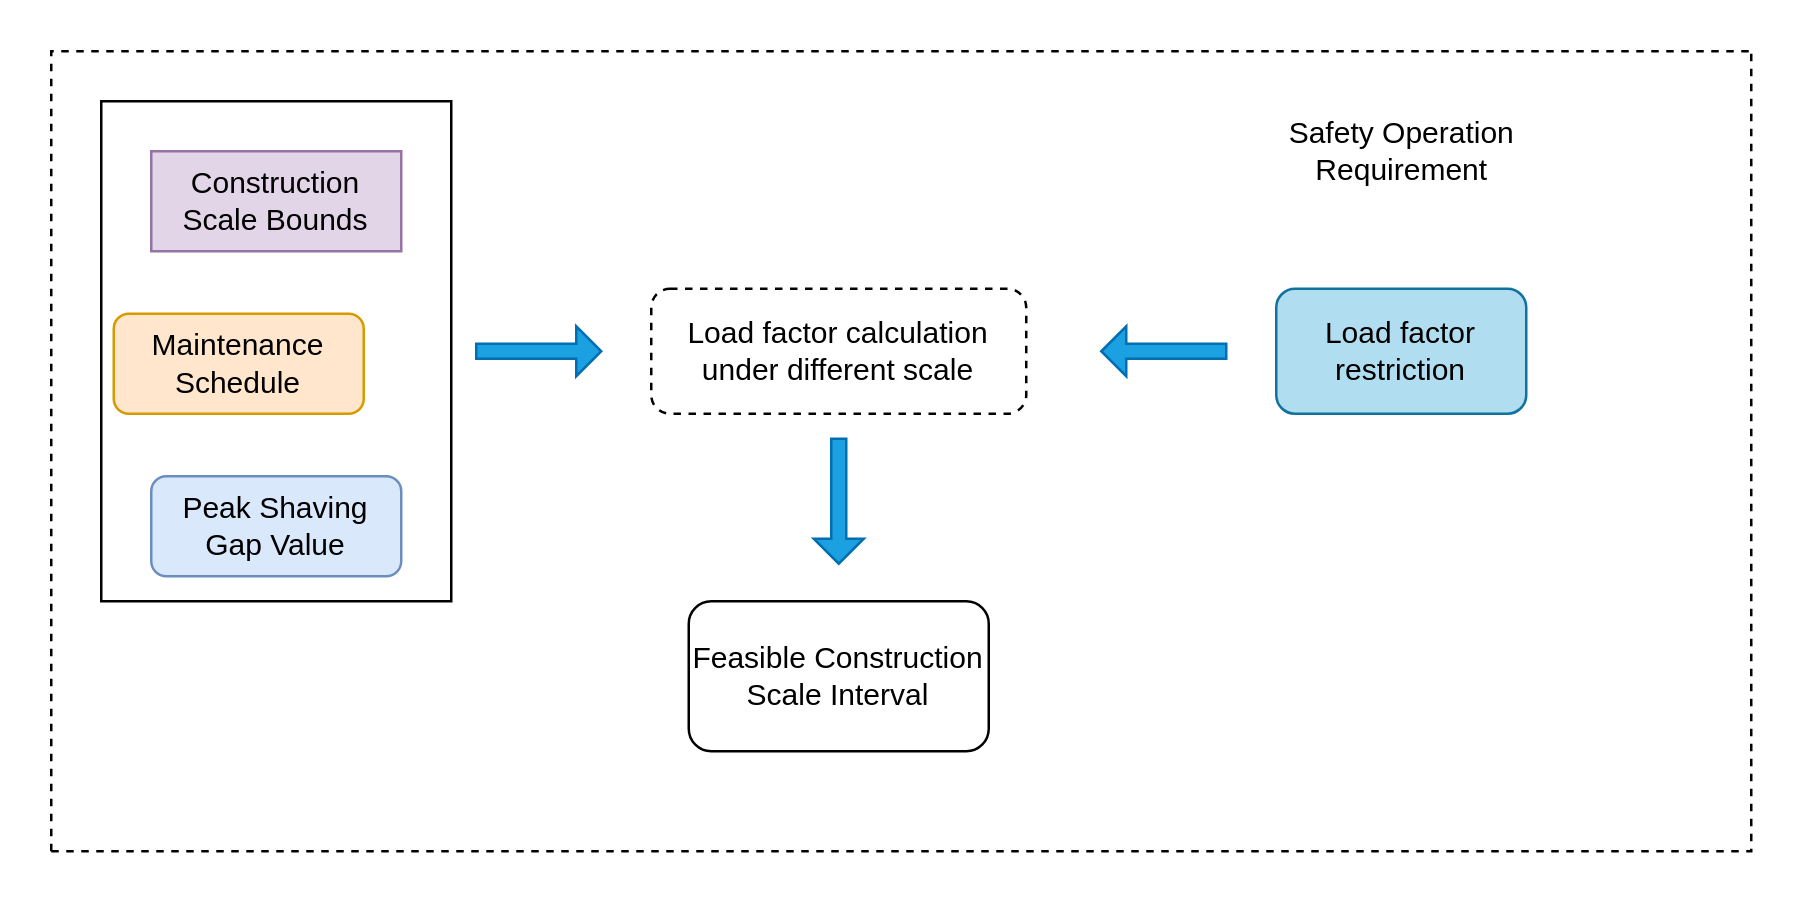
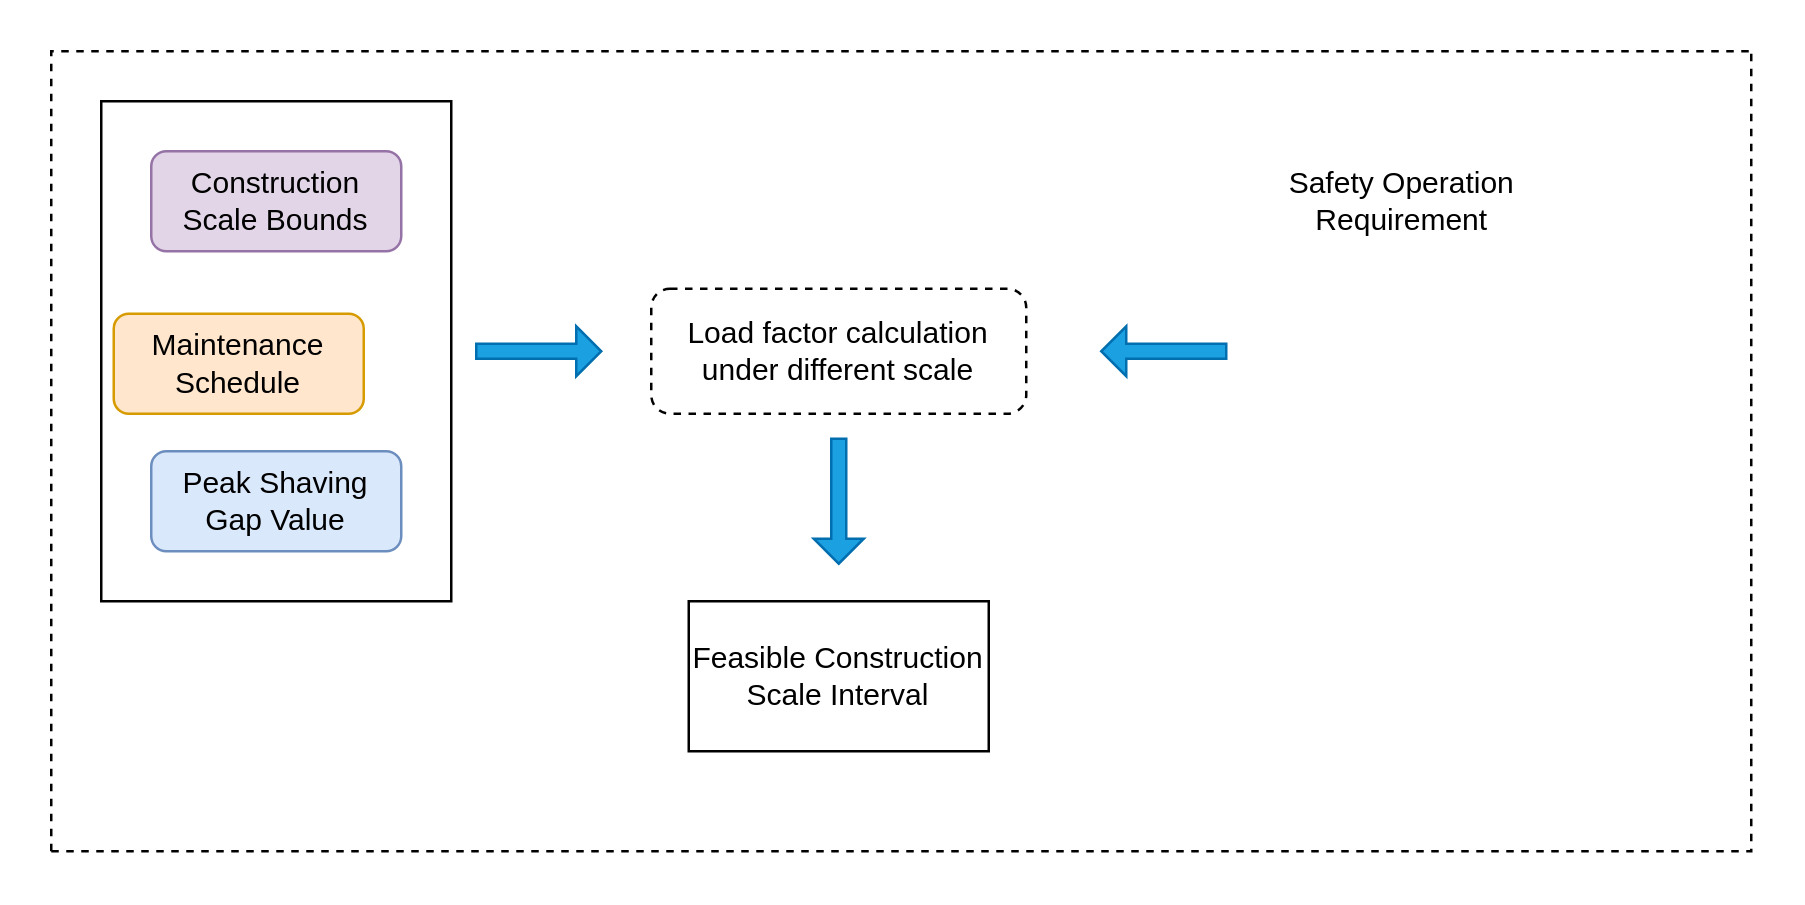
- <mxCell id="12" value="Safety Operation &lt;br&gt;Requirement" style="text;html=1;align=center;verticalAlign=middle;resizable=0;points=[];autosize=1;strokeColor=none;fillColor=none;" vertex="1" parent="1"><mxGeometry x="505" y="40" width="110" height="40" as="geometry" /></mxCell>
+ <mxCell id="12" value="Safety Operation &lt;br&gt;Requirement" style="text;html=1;align=center;verticalAlign=middle;resizable=0;points=[];autosize=1;strokeColor=none;fillColor=none;" vertex="1" parent="1"><mxGeometry x="505" y="60" width="110" height="40" as="geometry" /></mxCell>
- <mxCell id="5" value="Construction Scale Bounds" style="whiteSpace=wrap;html=1;fillColor=#e1d5e7;strokeColor=#9673a6;rounded=0;" vertex="1" parent="1"><mxGeometry x="60" y="60" width="100" height="40" as="geometry" /></mxCell>
+ <mxCell id="5" value="Construction Scale Bounds" style="rounded=1;whiteSpace=wrap;html=1;fillColor=#e1d5e7;strokeColor=#9673a6;" vertex="1" parent="1"><mxGeometry x="60" y="60" width="100" height="40" as="geometry" /></mxCell>
- <mxCell id="11" value="Load factor restriction" style="rounded=1;whiteSpace=wrap;html=1;fillColor=#b1ddf0;strokeColor=#10739e;" vertex="1" parent="1"><mxGeometry x="510" y="115" width="100" height="50" as="geometry" /></mxCell>
- <mxCell id="7" value="Peak Shaving Gap Value" style="rounded=1;whiteSpace=wrap;html=1;fillColor=#dae8fc;strokeColor=#6c8ebf;" vertex="1" parent="1"><mxGeometry x="60" y="190" width="100" height="40" as="geometry" /></mxCell>
+ <mxCell id="7" value="Peak Shaving Gap Value" style="rounded=1;whiteSpace=wrap;html=1;fillColor=#dae8fc;strokeColor=#6c8ebf;" vertex="1" parent="1"><mxGeometry x="60" y="180" width="100" height="40" as="geometry" /></mxCell>
- <mxCell id="14" value="Feasible Construction Scale Interval" style="rounded=1;whiteSpace=wrap;html=1;" vertex="1" parent="1"><mxGeometry x="275" y="240" width="120" height="60" as="geometry" /></mxCell>
+ <mxCell id="14" value="Feasible Construction Scale Interval" style="whiteSpace=wrap;html=1;rounded=0;" vertex="1" parent="1"><mxGeometry x="275" y="240" width="120" height="60" as="geometry" /></mxCell>
